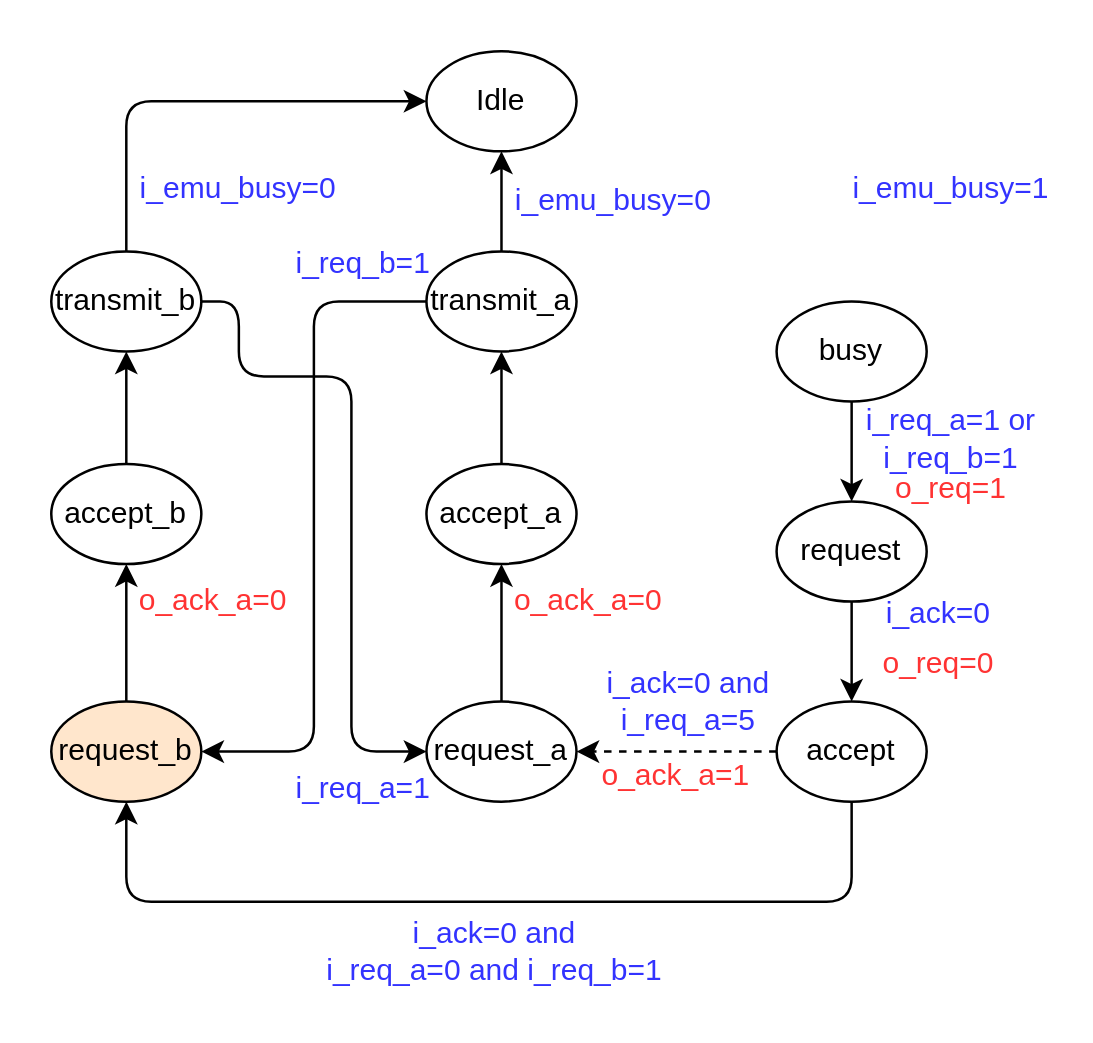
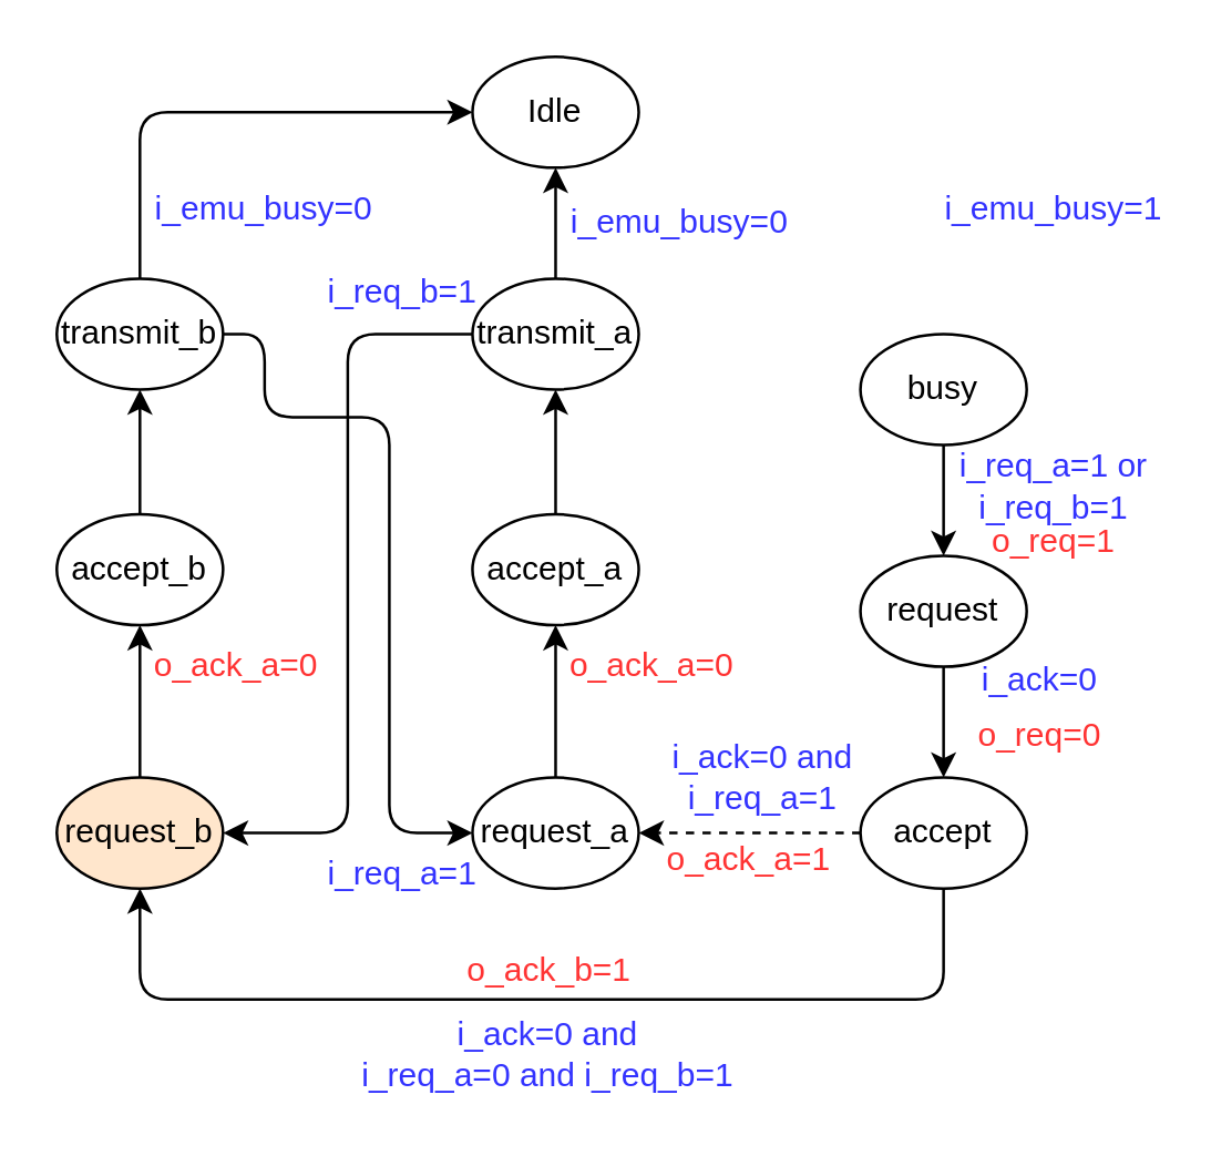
- <mxCell id="22" value="&lt;div&gt;&lt;span style=&quot;color: rgb(51, 51, 255);&quot;&gt;i_ack=0 and i_req_a=5&lt;/span&gt;&lt;/div&gt;" style="text;html=1;align=center;verticalAlign=middle;whiteSpace=wrap;rounded=0;" parent="1" vertex="1"><mxGeometry x="240" y="265" width="70" height="30" as="geometry" /></mxCell>
+ <mxCell id="22" value="&lt;div&gt;&lt;span style=&quot;color: rgb(51, 51, 255);&quot;&gt;i_ack=0 and i_req_a=1&lt;/span&gt;&lt;/div&gt;" style="text;html=1;align=center;verticalAlign=middle;whiteSpace=wrap;rounded=0;" parent="1" vertex="1"><mxGeometry x="240" y="265" width="70" height="30" as="geometry" /></mxCell>
+ <mxCell id="36" value="&lt;span style=&quot;color: rgb(255, 51, 51);&quot;&gt;o_ack_b=1&lt;/span&gt;" style="text;html=1;align=center;verticalAlign=middle;whiteSpace=wrap;rounded=0;" parent="1" vertex="1"><mxGeometry x="167.5" y="335" width="60" height="30" as="geometry" /></mxCell>
